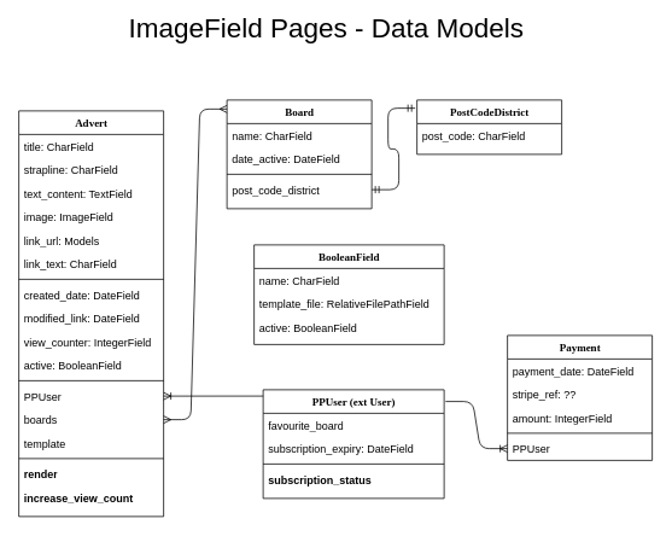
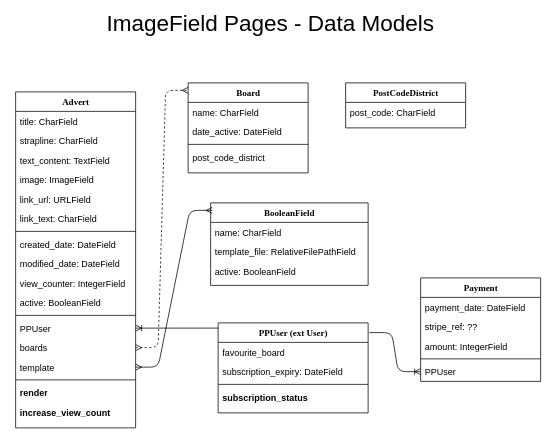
- <mxCell id="44" value="" style="edgeStyle=entityRelationEdgeStyle;fontSize=12;html=1;endArrow=ERmandOne;startArrow=ERmandOne;entryX=-0.012;entryY=0.15;entryDx=0;entryDy=0;exitX=1;exitY=0.5;exitDx=0;exitDy=0;entryPerimeter=0;" parent="1" source="25" target="37" edge="1"><mxGeometry width="100" height="100" relative="1" as="geometry"><mxPoint x="480" y="311.5" as="sourcePoint" /><mxPoint x="580" y="211.5" as="targetPoint" /></mxGeometry></mxCell>
- <mxCell id="7" value="link_url: Models" style="text;html=1;strokeColor=none;fillColor=none;align=left;verticalAlign=top;spacingLeft=4;spacingRight=4;whiteSpace=wrap;overflow=hidden;rotatable=0;points=[[0,0.5],[1,0.5]];portConstraint=eastwest;" parent="2" vertex="1"><mxGeometry y="130" width="160" height="26" as="geometry" /></mxCell>
+ <mxCell id="7" value="link_url: URLField" style="text;html=1;strokeColor=none;fillColor=none;align=left;verticalAlign=top;spacingLeft=4;spacingRight=4;whiteSpace=wrap;overflow=hidden;rotatable=0;points=[[0,0.5],[1,0.5]];portConstraint=eastwest;" parent="2" vertex="1"><mxGeometry y="130" width="160" height="26" as="geometry" /></mxCell>
- <mxCell id="43" value="" style="edgeStyle=entityRelationEdgeStyle;fontSize=12;html=1;endArrow=ERmany;startArrow=ERmany;entryX=0;entryY=0.083;entryDx=0;entryDy=0;entryPerimeter=0;" parent="1" source="16" target="21" edge="1"><mxGeometry width="100" height="100" relative="1" as="geometry"><mxPoint x="190" y="350" as="sourcePoint" /><mxPoint x="290" y="250" as="targetPoint" /></mxGeometry></mxCell>
+ <mxCell id="43" value="" style="edgeStyle=entityRelationEdgeStyle;fontSize=12;html=1;endArrow=ERmany;startArrow=ERmany;entryX=0;entryY=0.083;entryDx=0;entryDy=0;entryPerimeter=0;dashed=1;" parent="1" source="16" target="21" edge="1"><mxGeometry width="100" height="100" relative="1" as="geometry"><mxPoint x="190" y="350" as="sourcePoint" /><mxPoint x="290" y="250" as="targetPoint" /></mxGeometry></mxCell>
- <mxCell id="11" value="modified_link: DateField" style="text;strokeColor=none;fillColor=none;spacingLeft=4;spacingRight=4;overflow=hidden;rotatable=0;points=[[0,0.5],[1,0.5]];portConstraint=eastwest;fontSize=12;" parent="2" vertex="1"><mxGeometry y="216" width="160" height="26" as="geometry" /></mxCell>
+ <mxCell id="11" value="modified_date: DateField" style="text;strokeColor=none;fillColor=none;spacingLeft=4;spacingRight=4;overflow=hidden;rotatable=0;points=[[0,0.5],[1,0.5]];portConstraint=eastwest;fontSize=12;" parent="2" vertex="1"><mxGeometry y="216" width="160" height="26" as="geometry" /></mxCell>
+ <mxCell id="45" value="" style="edgeStyle=entityRelationEdgeStyle;fontSize=12;html=1;endArrow=ERmany;startArrow=ERmany;exitX=1;exitY=0.5;exitDx=0;exitDy=0;entryX=0.01;entryY=0.091;entryDx=0;entryDy=0;entryPerimeter=0;" parent="1" source="17" target="39" edge="1"><mxGeometry width="100" height="100" relative="1" as="geometry"><mxPoint x="280" y="480" as="sourcePoint" /><mxPoint x="380" y="380" as="targetPoint" /></mxGeometry></mxCell>
